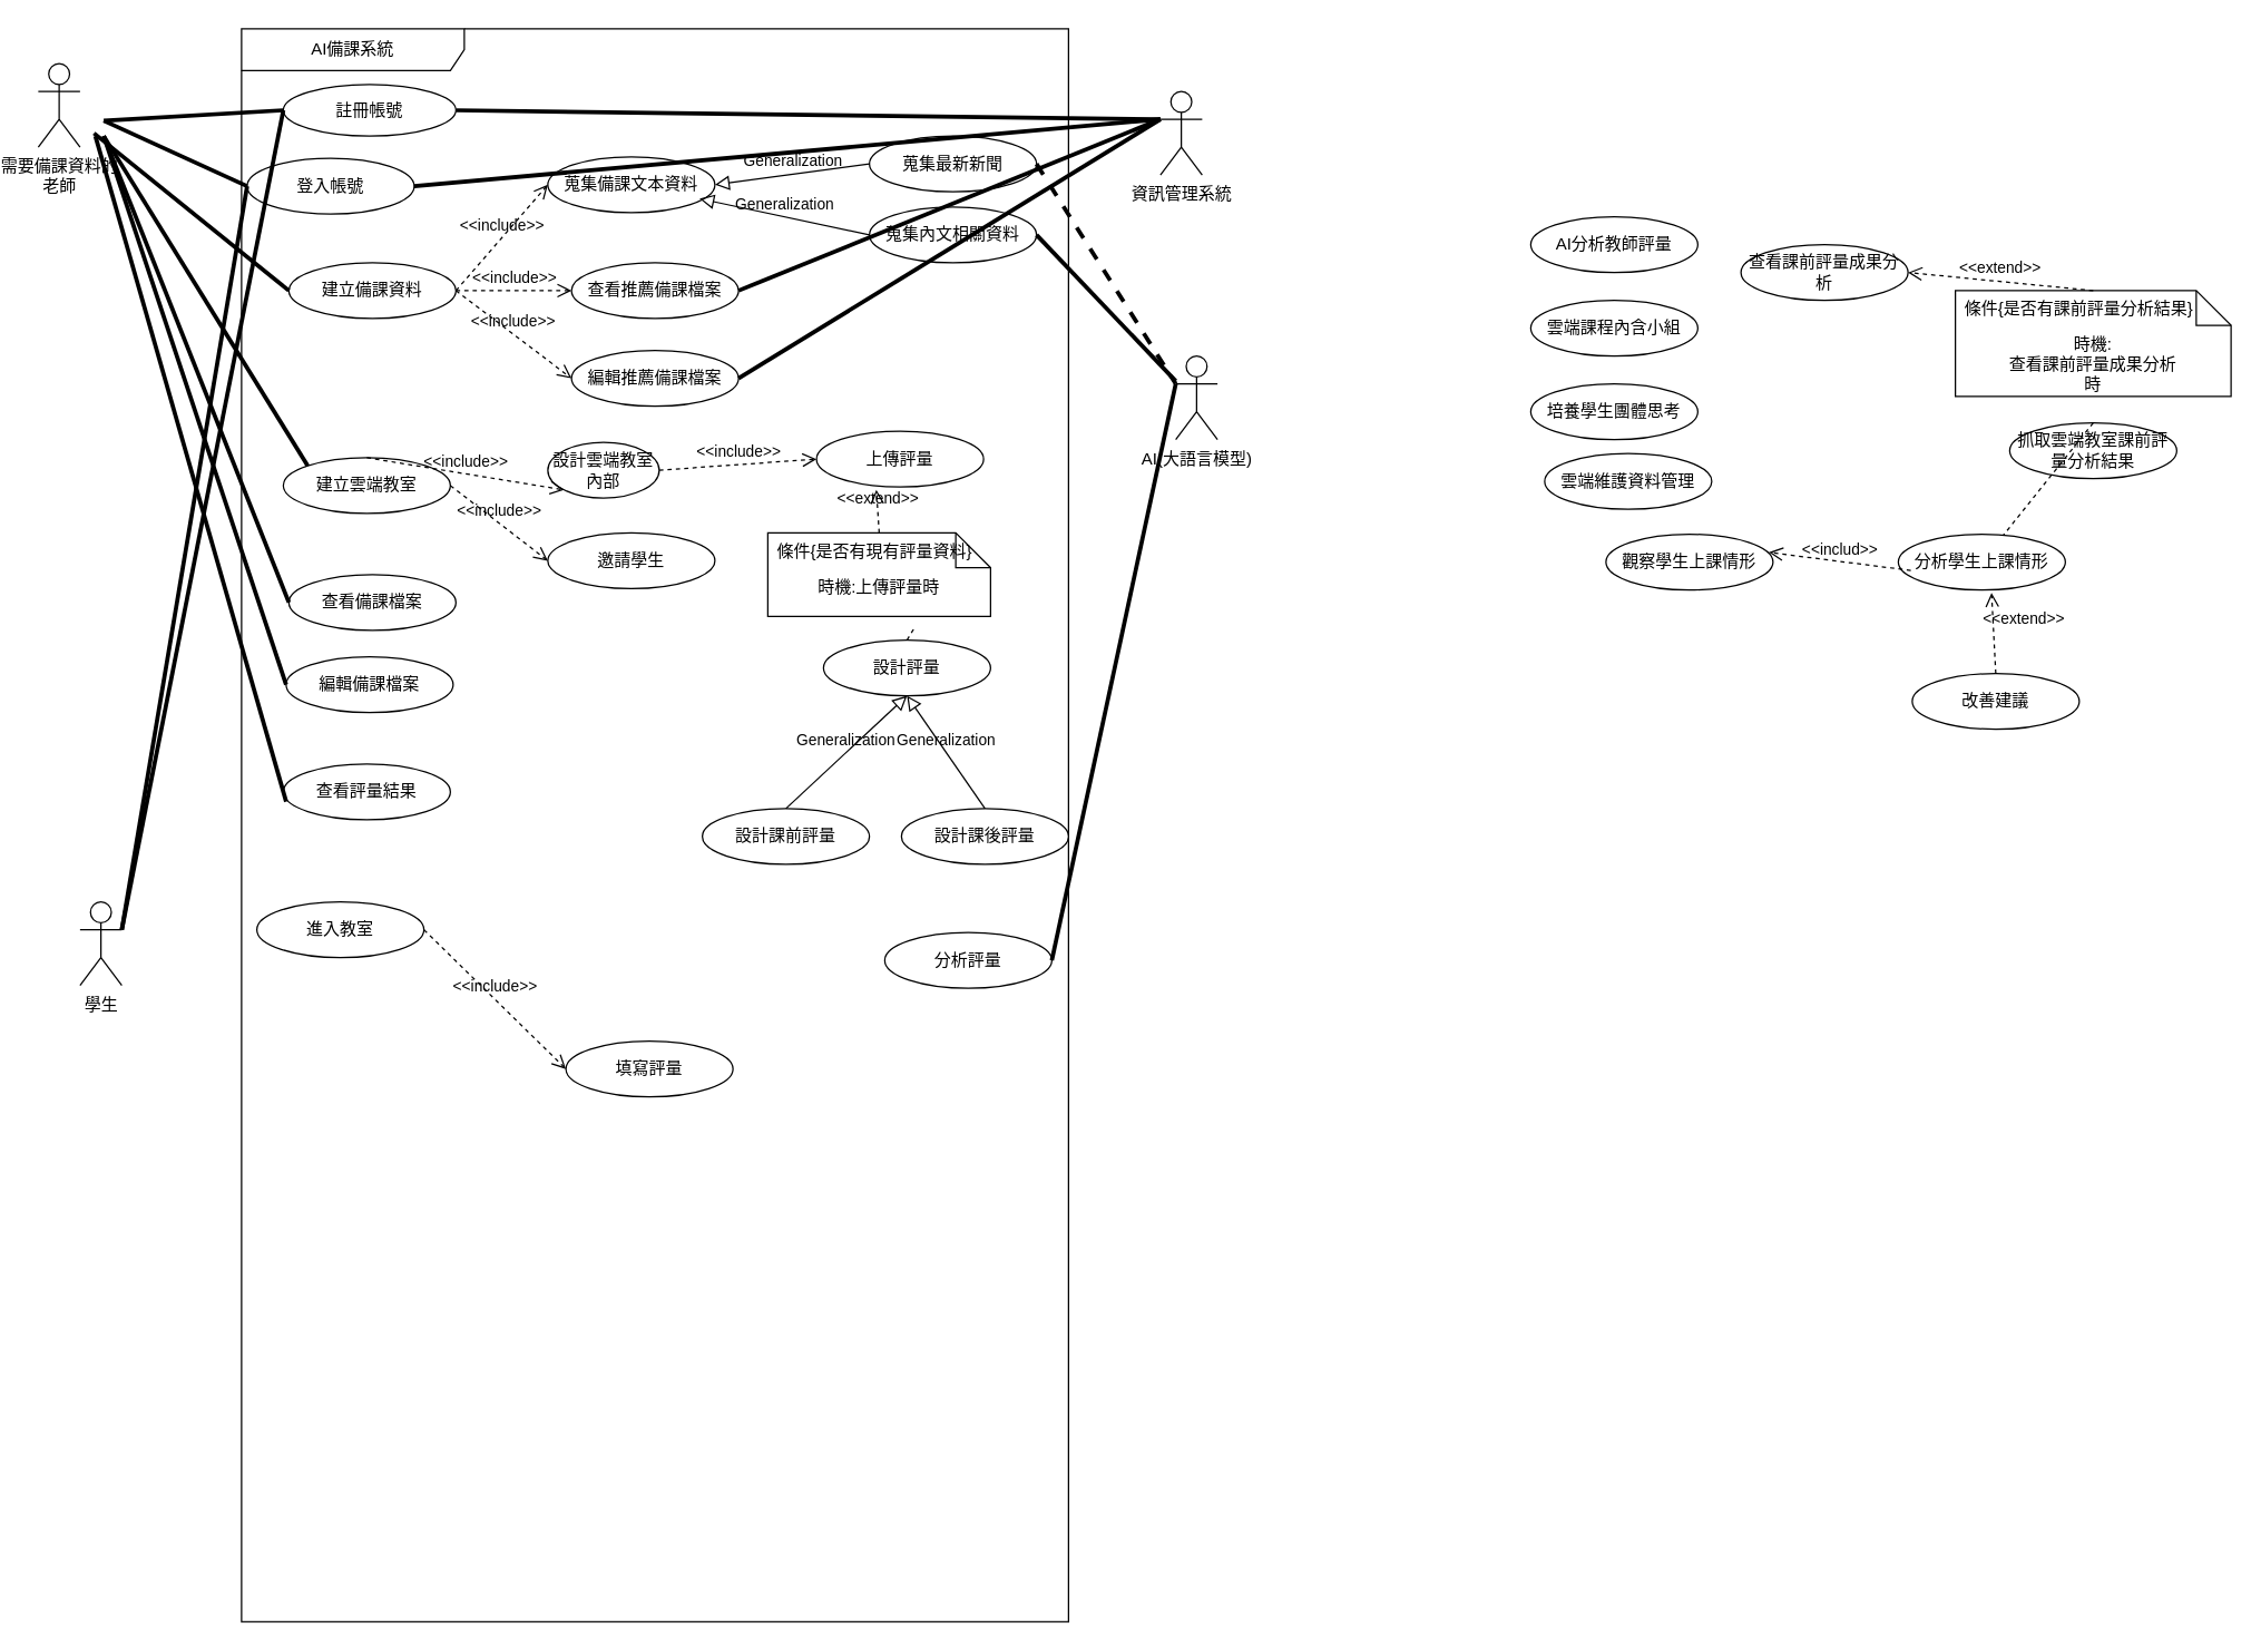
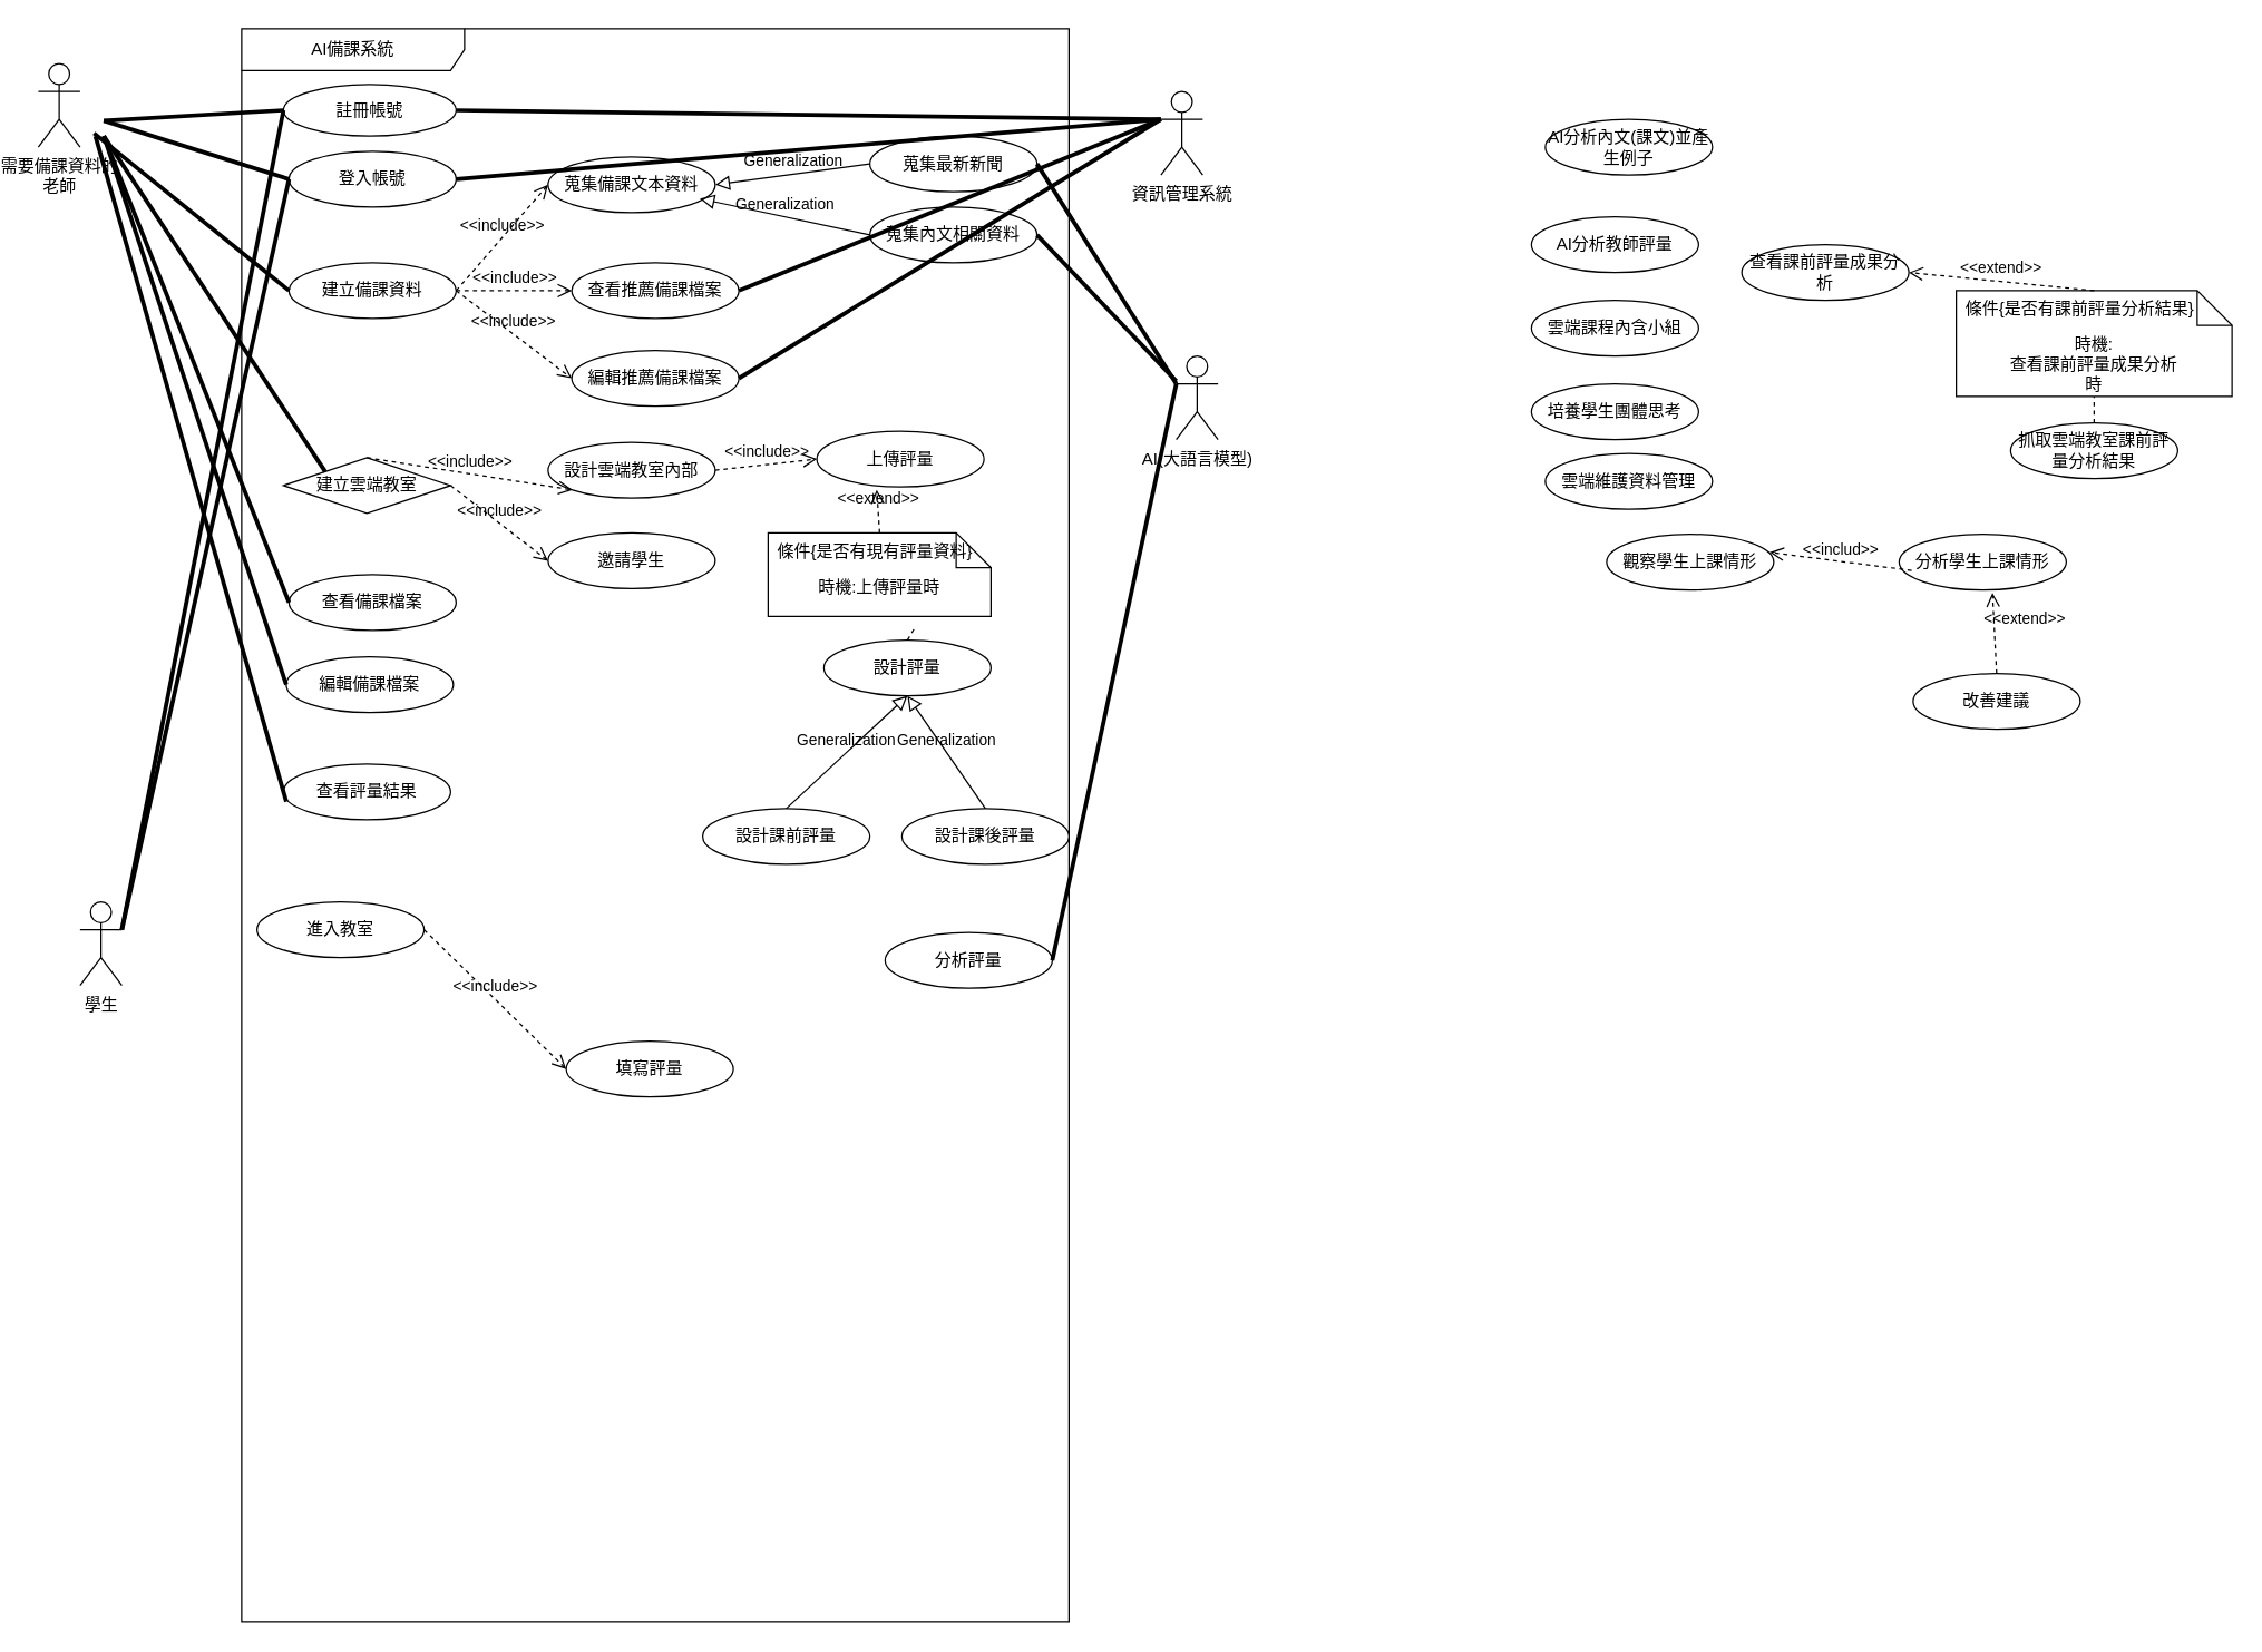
+ <mxCell id="48" value="AI分析內文(課文)並產生例子" style="ellipse;html=1;whiteSpace=wrap;" parent="1" vertex="1"><mxGeometry x="1102" y="85" width="120" height="40" as="geometry" /></mxCell>
- <mxCell id="4" value="登入帳號" style="ellipse;html=1;whiteSpace=wrap;" parent="3" vertex="1"><mxGeometry x="4" y="93" width="120" height="40" as="geometry" /></mxCell>
+ <mxCell id="4" value="登入帳號" style="ellipse;html=1;whiteSpace=wrap;" parent="3" vertex="1"><mxGeometry x="34" y="88" width="120" height="40" as="geometry" /></mxCell>
- <mxCell id="69" value="" style="endArrow=none;startArrow=none;endFill=0;startFill=0;endSize=8;html=1;verticalAlign=bottom;labelBackgroundColor=none;strokeWidth=3;rounded=0;entryX=0;entryY=0.333;entryDx=0;entryDy=0;entryPerimeter=0;exitX=1;exitY=0.5;exitDx=0;exitDy=0;dashed=1;" parent="1" source="6" target="68" edge="1"><mxGeometry width="160" relative="1" as="geometry"><mxPoint x="782" y="141" as="sourcePoint" /><mxPoint x="942" y="141" as="targetPoint" /></mxGeometry></mxCell>
+ <mxCell id="69" value="" style="endArrow=none;startArrow=none;endFill=0;startFill=0;endSize=8;html=1;verticalAlign=bottom;labelBackgroundColor=none;strokeWidth=3;rounded=0;entryX=0;entryY=0.333;entryDx=0;entryDy=0;entryPerimeter=0;exitX=1;exitY=0.5;exitDx=0;exitDy=0;" parent="1" source="6" target="68" edge="1"><mxGeometry width="160" relative="1" as="geometry"><mxPoint x="782" y="141" as="sourcePoint" /><mxPoint x="942" y="141" as="targetPoint" /></mxGeometry></mxCell>
- <mxCell id="31" value="設計雲端教室內部" style="ellipse;html=1;whiteSpace=wrap;" parent="3" vertex="1"><mxGeometry x="220" y="297" width="80" height="40" as="geometry" /></mxCell>
+ <mxCell id="31" value="設計雲端教室內部" style="ellipse;html=1;whiteSpace=wrap;" parent="3" vertex="1"><mxGeometry x="220" y="297" width="120" height="40" as="geometry" /></mxCell>
- <mxCell id="67" value="" style="endArrow=none;startArrow=none;endFill=0;startFill=0;endSize=8;html=1;verticalAlign=bottom;dashed=1;labelBackgroundColor=none;rounded=0;exitX=0.5;exitY=0;exitDx=0;exitDy=0;" parent="1" source="65" target="55" edge="1"><mxGeometry width="160" relative="1" as="geometry"><mxPoint x="968" y="284" as="sourcePoint" /><mxPoint x="931" y="359" as="targetPoint" /><mxPoint as="offset" /></mxGeometry></mxCell>
+ <mxCell id="67" value="" style="endArrow=none;startArrow=none;endFill=0;startFill=0;endSize=8;html=1;verticalAlign=bottom;dashed=1;labelBackgroundColor=none;rounded=0;entryX=0.5;entryY=1;entryDx=0;entryDy=0;entryPerimeter=0;exitX=0.5;exitY=0;exitDx=0;exitDy=0;" parent="1" source="65" target="63" edge="1"><mxGeometry width="160" relative="1" as="geometry"><mxPoint x="968" y="284" as="sourcePoint" /><mxPoint x="931" y="359" as="targetPoint" /><mxPoint as="offset" /></mxGeometry></mxCell>
- <mxCell id="13" value="建立雲端教室" style="ellipse;html=1;whiteSpace=wrap;" parent="3" vertex="1"><mxGeometry x="30" y="308" width="120" height="40" as="geometry" /></mxCell>
+ <mxCell id="13" value="建立雲端教室" style="rhombus;html=1;whiteSpace=wrap;" parent="3" vertex="1"><mxGeometry x="30" y="308" width="120" height="40" as="geometry" /></mxCell>
